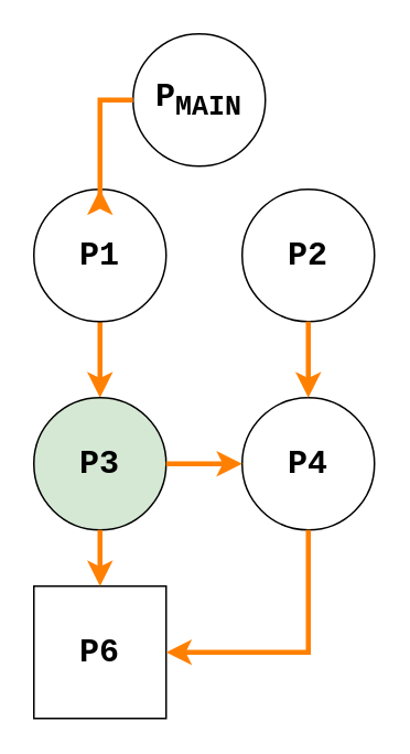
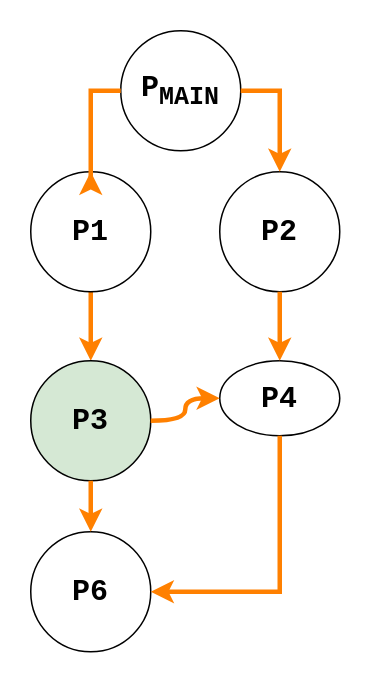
+ <mxCell id="14" value="" style="rounded=0;orthogonalLoop=1;jettySize=auto;html=1;fillColor=#fff2cc;strokeColor=#FF8000;strokeWidth=3;exitX=1;exitY=0.5;exitDx=0;exitDy=0;elbow=vertical;edgeStyle=orthogonalEdgeStyle;entryX=0.5;entryY=0;entryDx=0;entryDy=0;" edge="1" parent="1" source="12" target="5"><mxGeometry relative="1" as="geometry"><mxPoint x="300" y="124" as="targetPoint" /><mxPoint x="89.857" y="69.429" as="sourcePoint" /></mxGeometry></mxCell>
- <mxCell id="6" value="P4" style="ellipse;whiteSpace=wrap;html=1;aspect=fixed;fontSize=20;fontFamily=Courier New;fontStyle=1" vertex="1" parent="1"><mxGeometry x="146" y="240" width="80" height="80" as="geometry" /></mxCell>
+ <mxCell id="6" value="P4" style="ellipse;whiteSpace=wrap;html=1;aspect=fixed;fontSize=20;fontFamily=Courier New;fontStyle=1" vertex="1" parent="1"><mxGeometry x="146" y="240" width="80" height="50" as="geometry" /></mxCell>
- <mxCell id="7" value="P6" style="whiteSpace=wrap;html=1;aspect=fixed;fontSize=20;fontFamily=Courier New;fontStyle=1;rounded=0;" vertex="1" parent="1"><mxGeometry x="20" y="354" width="80" height="80" as="geometry" /></mxCell>
+ <mxCell id="7" value="P6" style="ellipse;whiteSpace=wrap;html=1;aspect=fixed;fontSize=20;fontFamily=Courier New;fontStyle=1" vertex="1" parent="1"><mxGeometry x="20" y="354" width="80" height="80" as="geometry" /></mxCell>
